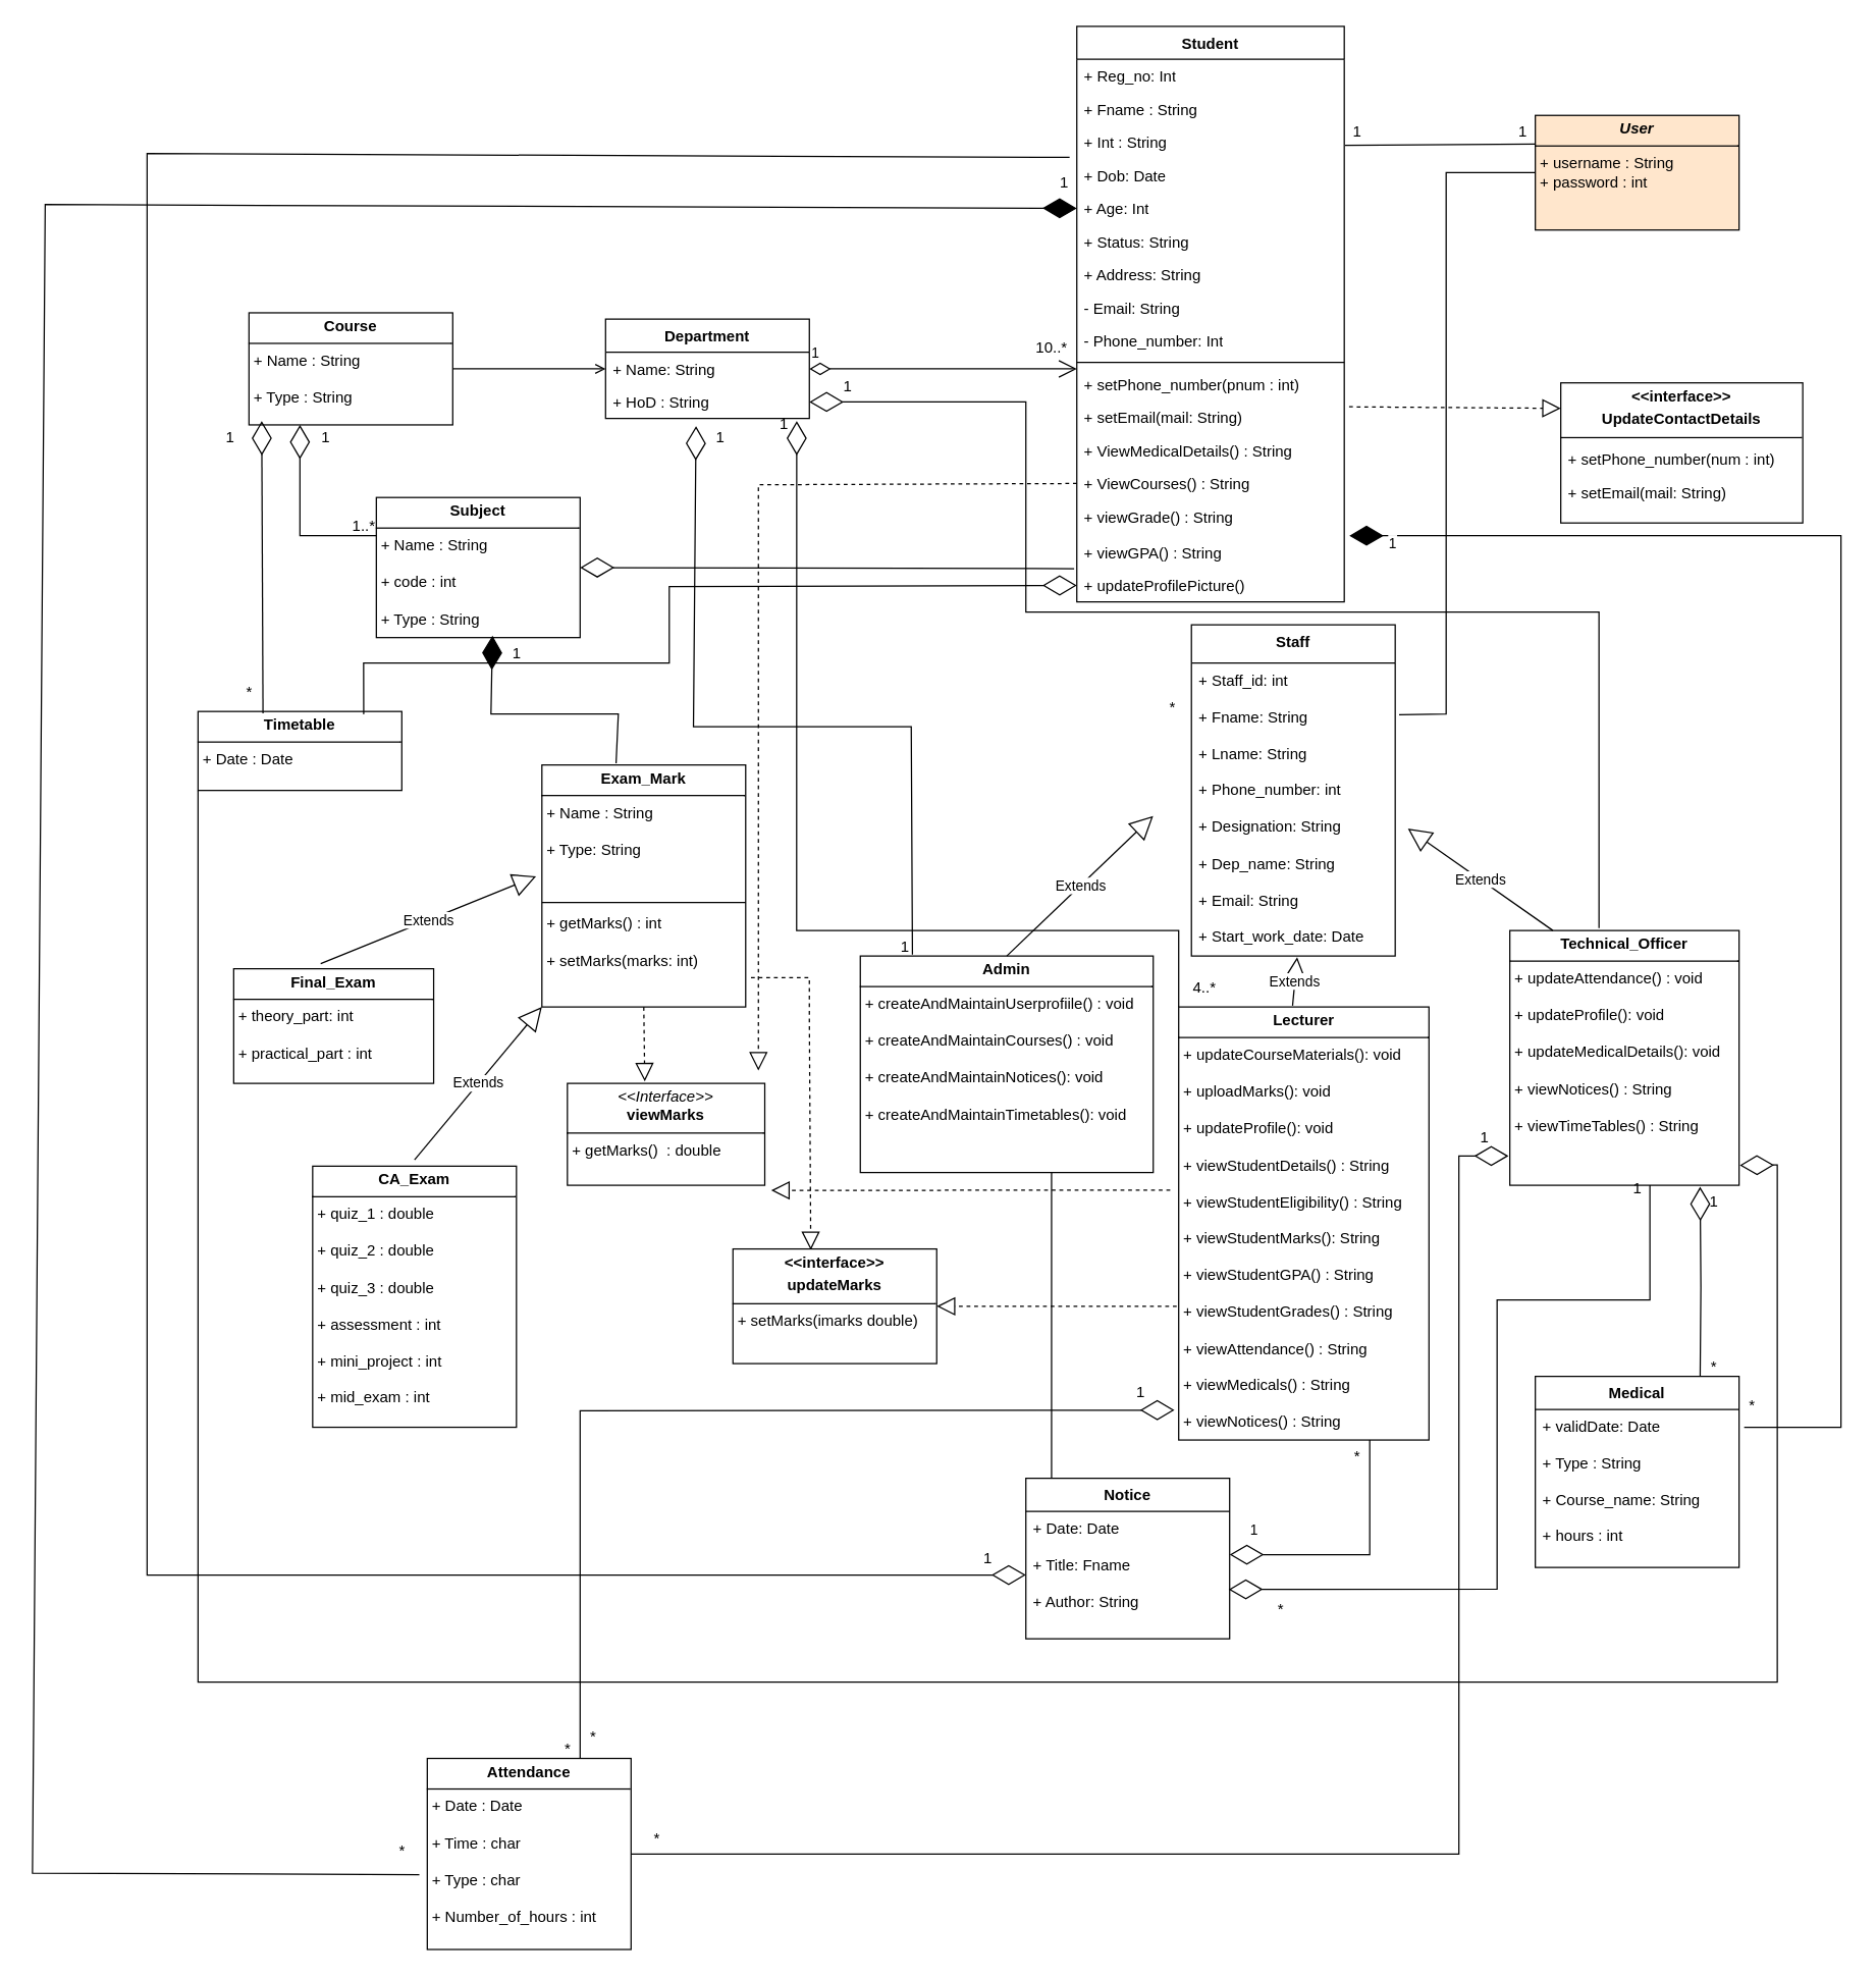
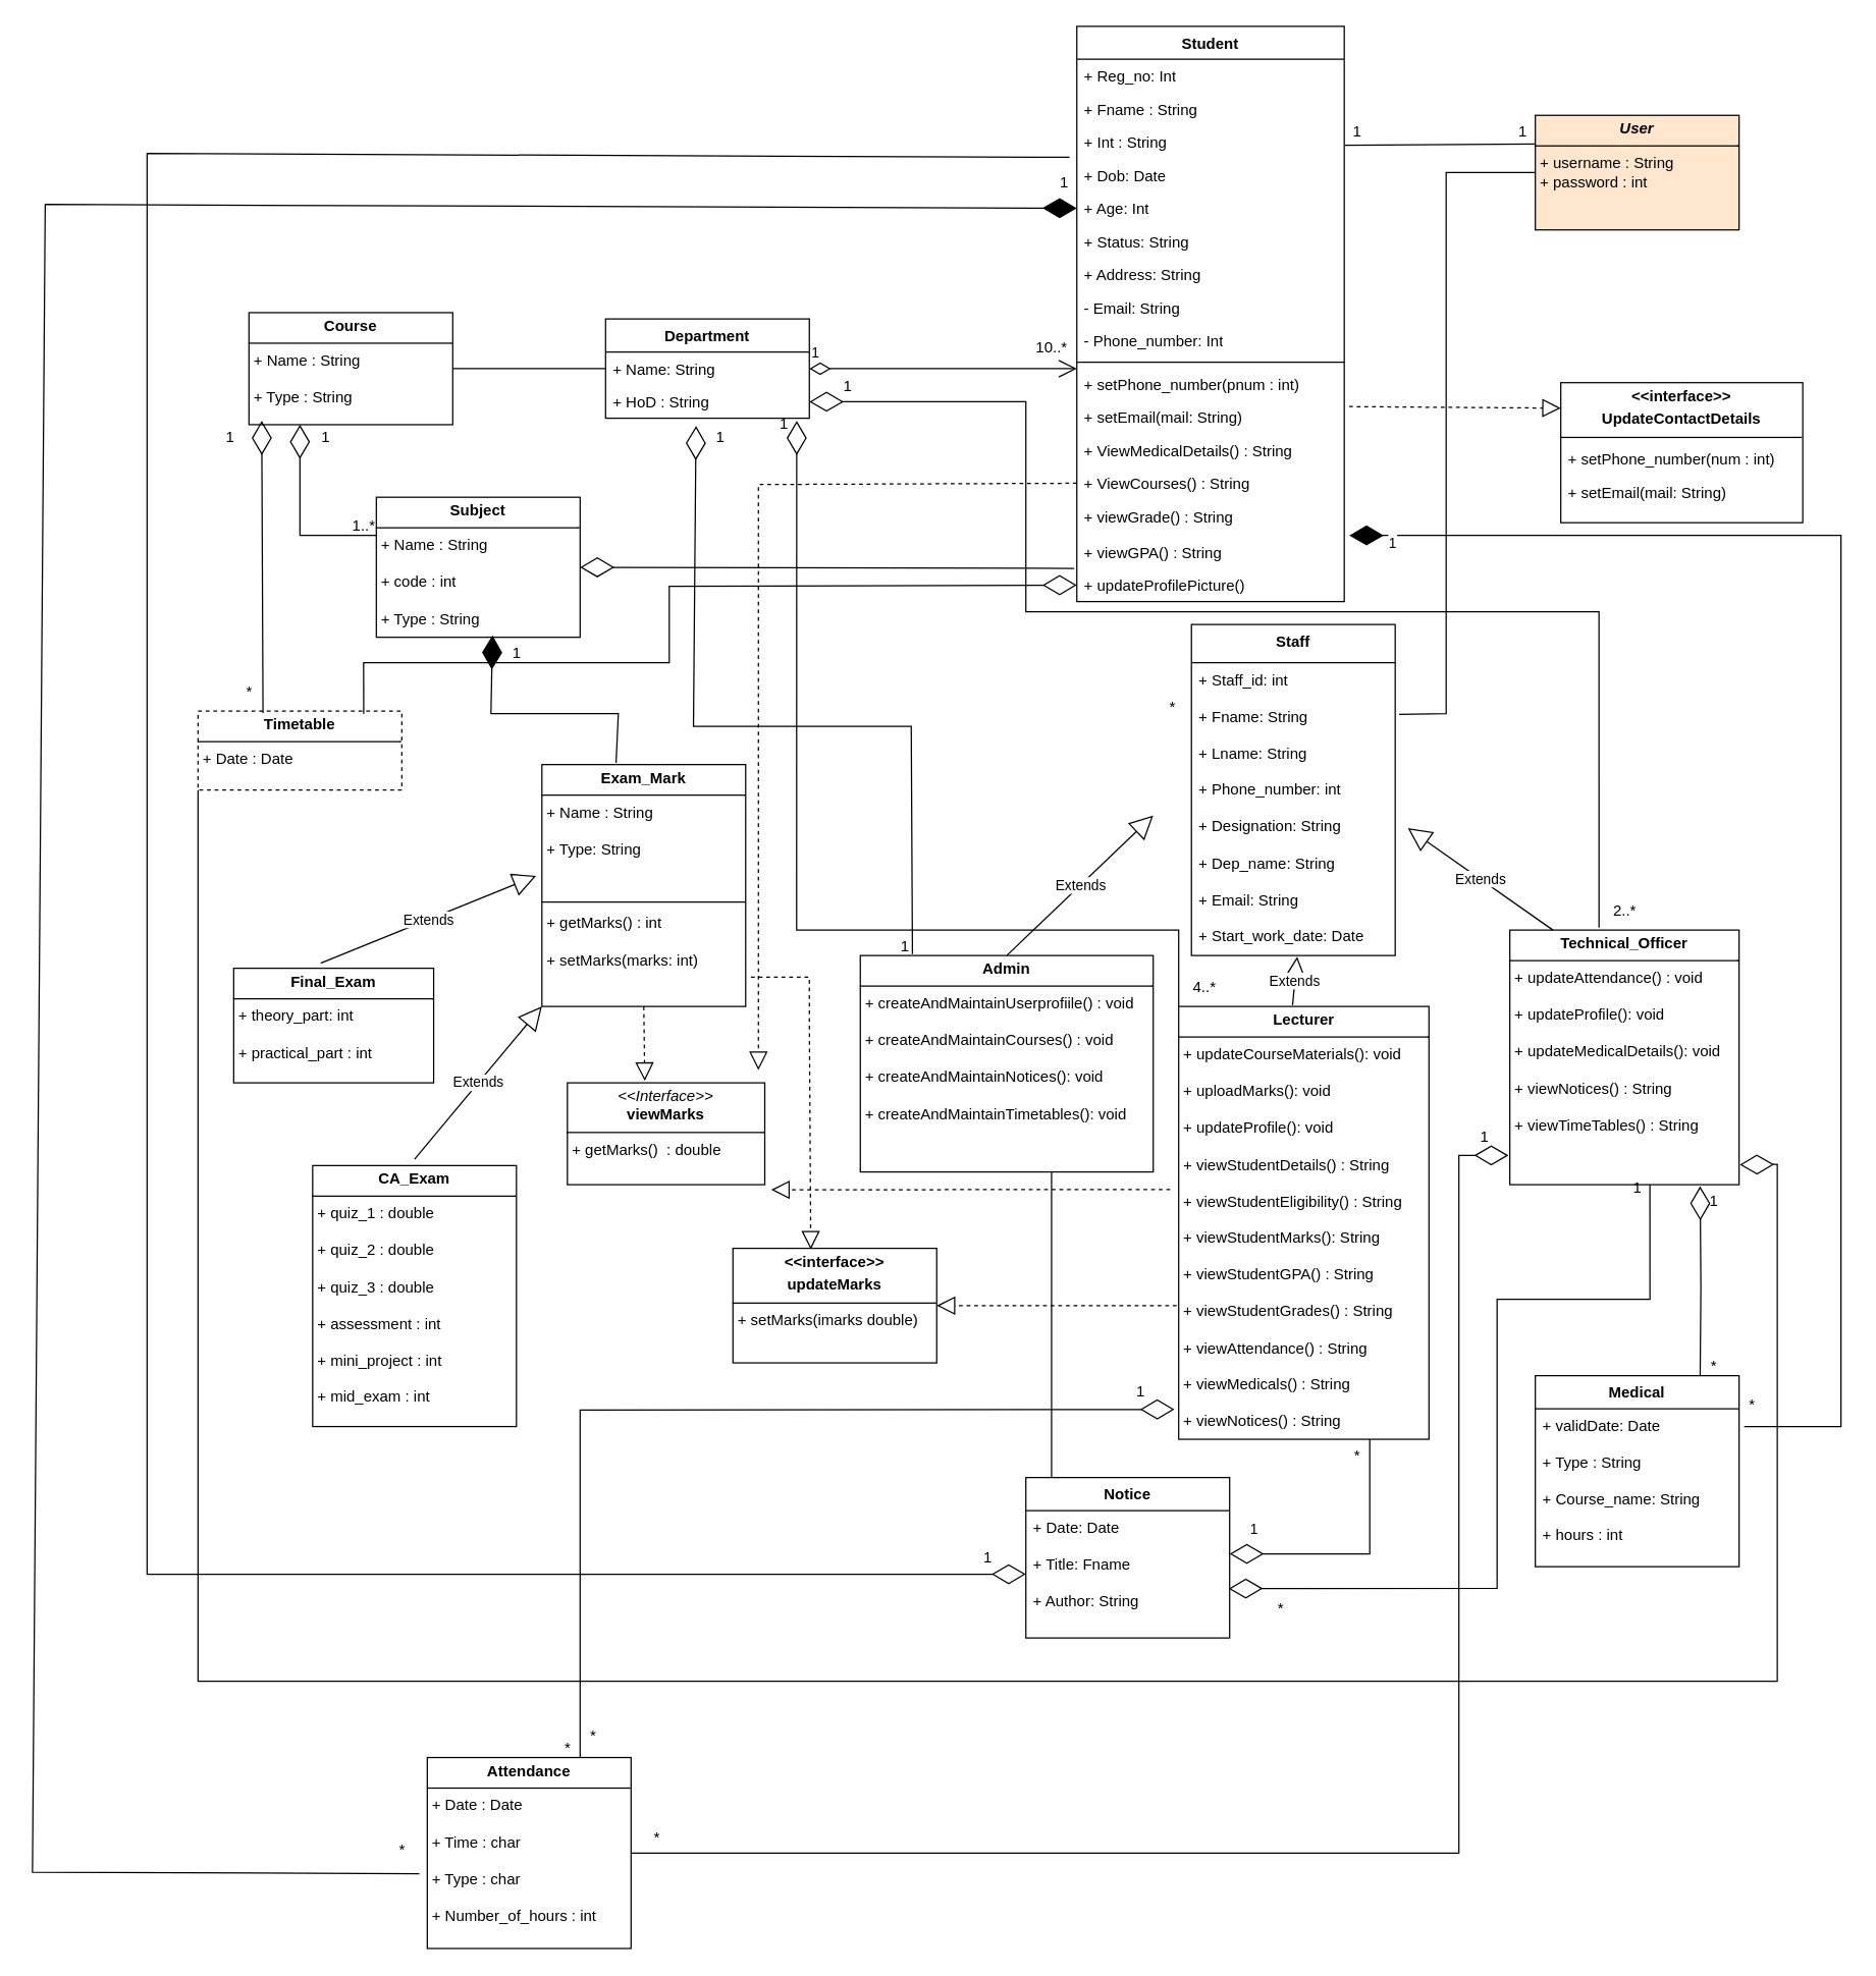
- <mxCell id="62" value="" style="endArrow=open;html=1;rounded=0;exitX=1;exitY=0.5;exitDx=0;exitDy=0;entryX=0;entryY=0.5;entryDx=0;entryDy=0;" parent="1" source="61" target="32" edge="1"><mxGeometry width="50" height="50" relative="1" as="geometry"><mxPoint x="810" y="480" as="sourcePoint" /><mxPoint x="860" y="430" as="targetPoint" /></mxGeometry></mxCell>
+ <mxCell id="62" value="" style="endArrow=none;html=1;rounded=0;exitX=1;exitY=0.5;exitDx=0;exitDy=0;entryX=0;entryY=0.5;entryDx=0;entryDy=0;" parent="1" source="61" target="32" edge="1"><mxGeometry width="50" height="50" relative="1" as="geometry"><mxPoint x="810" y="480" as="sourcePoint" /><mxPoint x="860" y="430" as="targetPoint" /></mxGeometry></mxCell>
- <mxCell id="65" value="&lt;p style=&quot;margin:0px;margin-top:4px;text-align:center;&quot;&gt;&lt;b&gt;Timetable&lt;/b&gt;&lt;/p&gt;&lt;hr size=&quot;1&quot; style=&quot;border-style:solid;&quot;&gt;&lt;p style=&quot;margin:0px;margin-left:4px;&quot;&gt;+ Date : Date&lt;/p&gt;&lt;p style=&quot;margin:0px;margin-left:4px;&quot;&gt;&lt;br&gt;&lt;/p&gt;" style="verticalAlign=top;align=left;overflow=fill;html=1;whiteSpace=wrap;" parent="1" vertex="1"><mxGeometry x="150" y="558" width="160" height="62" as="geometry" /></mxCell>
+ <mxCell id="65" value="&lt;p style=&quot;margin:0px;margin-top:4px;text-align:center;&quot;&gt;&lt;b&gt;Timetable&lt;/b&gt;&lt;/p&gt;&lt;hr size=&quot;1&quot; style=&quot;border-style:solid;&quot;&gt;&lt;p style=&quot;margin:0px;margin-left:4px;&quot;&gt;+ Date : Date&lt;/p&gt;&lt;p style=&quot;margin:0px;margin-left:4px;&quot;&gt;&lt;br&gt;&lt;/p&gt;" style="verticalAlign=top;align=left;overflow=fill;html=1;whiteSpace=wrap;dashed=1;" parent="1" vertex="1"><mxGeometry x="150" y="558" width="160" height="62" as="geometry" /></mxCell>
+ <mxCell id="97" value="2..*" style="text;html=1;align=center;verticalAlign=middle;resizable=0;points=[];autosize=1;strokeColor=none;fillColor=none;" parent="1" vertex="1"><mxGeometry x="1250" y="700" width="40" height="30" as="geometry" /></mxCell>
